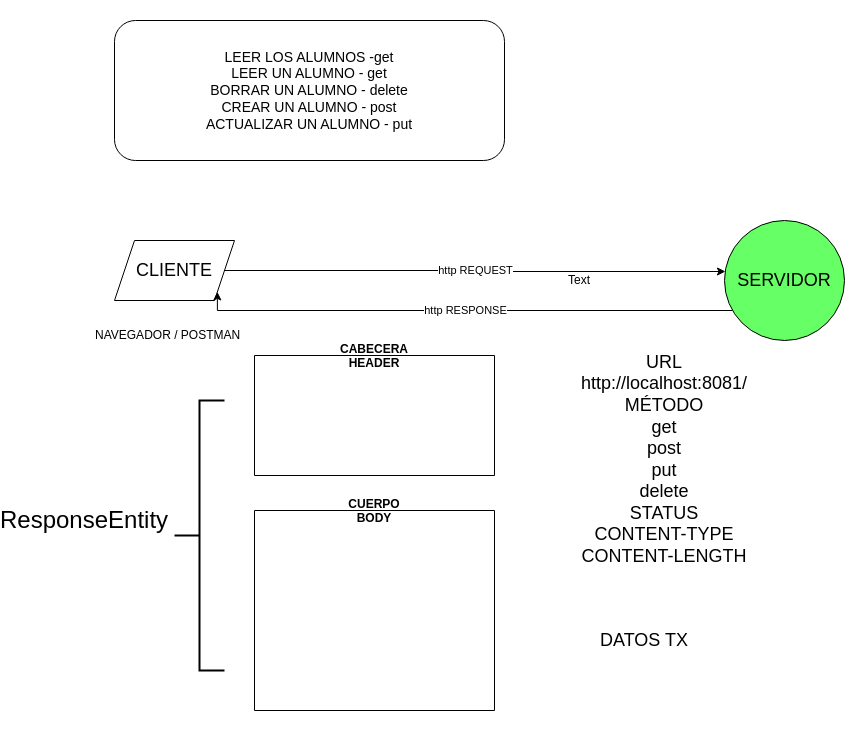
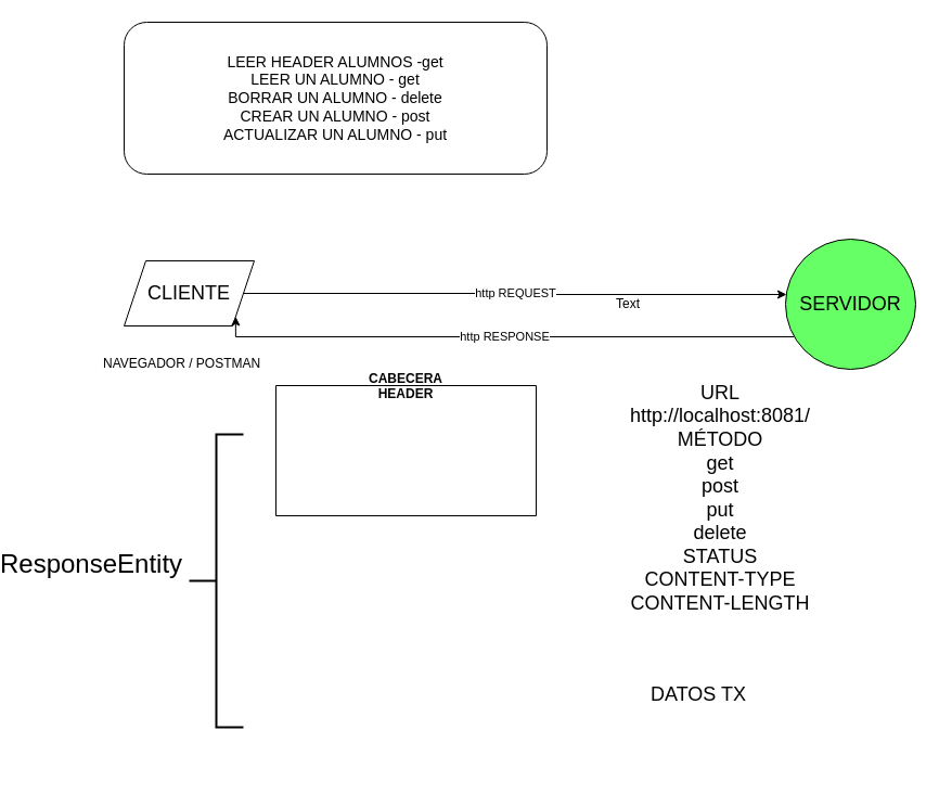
- <mxCell id="11" value="&lt;font style=&quot;font-size: 14px&quot;&gt;LEER LOS ALUMNOS -get&lt;br&gt;LEER UN ALUMNO - get&lt;br&gt;BORRAR UN ALUMNO - delete&lt;br&gt;CREAR UN ALUMNO - post&lt;br&gt;ACTUALIZAR UN ALUMNO - put&lt;/font&gt;" style="rounded=1;whiteSpace=wrap;html=1;" parent="1" vertex="1"><mxGeometry x="70" y="20" width="390" height="140" as="geometry" /></mxCell>
+ <mxCell id="11" value="&lt;font style=&quot;font-size: 14px&quot;&gt;LEER HEADER ALUMNOS -get&lt;br&gt;LEER UN ALUMNO - get&lt;br&gt;BORRAR UN ALUMNO - delete&lt;br&gt;CREAR UN ALUMNO - post&lt;br&gt;ACTUALIZAR UN ALUMNO - put&lt;/font&gt;" style="rounded=1;whiteSpace=wrap;html=1;" parent="1" vertex="1"><mxGeometry x="70" y="20" width="390" height="140" as="geometry" /></mxCell>
- <mxCell id="8" value="CUERPO&#10;BODY" style="swimlane;startSize=0;fillColor=#66FF66;" parent="1" vertex="1"><mxGeometry x="210" y="510" width="240" height="200" as="geometry" /></mxCell>
